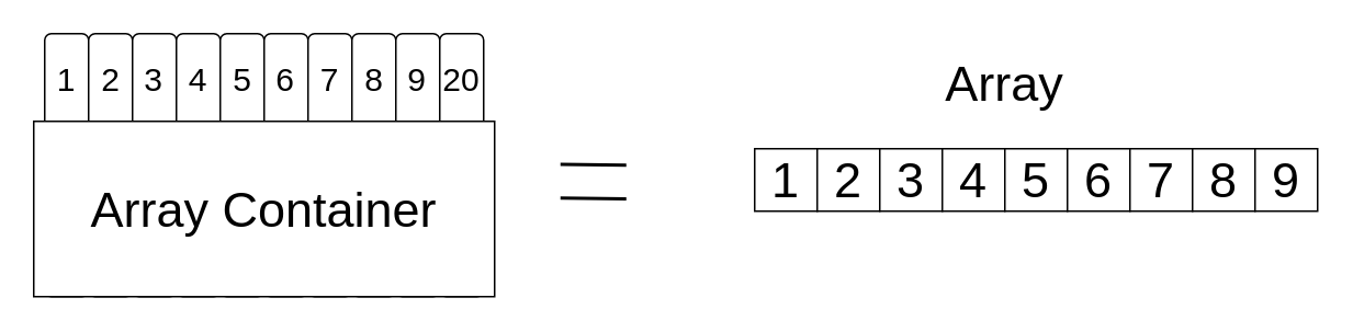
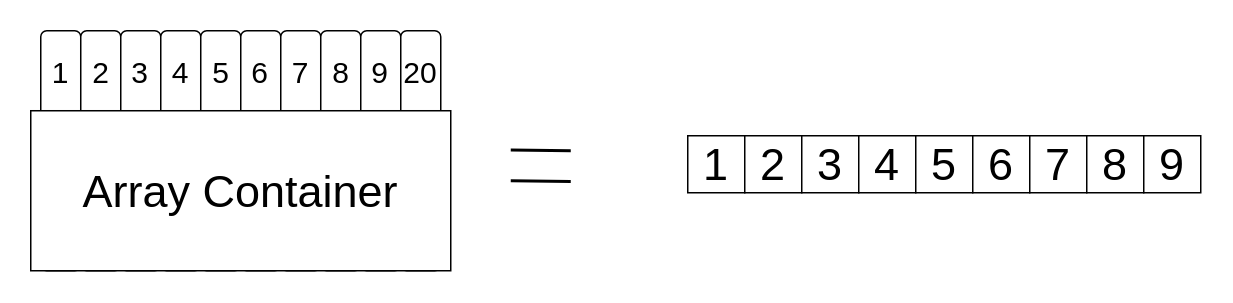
- <mxCell id="36" value="&lt;font style=&quot;font-size: 30px&quot;&gt;Array&lt;/font&gt;" style="text;html=1;strokeColor=none;fillColor=none;align=center;verticalAlign=middle;whiteSpace=wrap;rounded=0;" vertex="1" parent="1"><mxGeometry x="565" y="30" width="90" height="40" as="geometry" /></mxCell>
